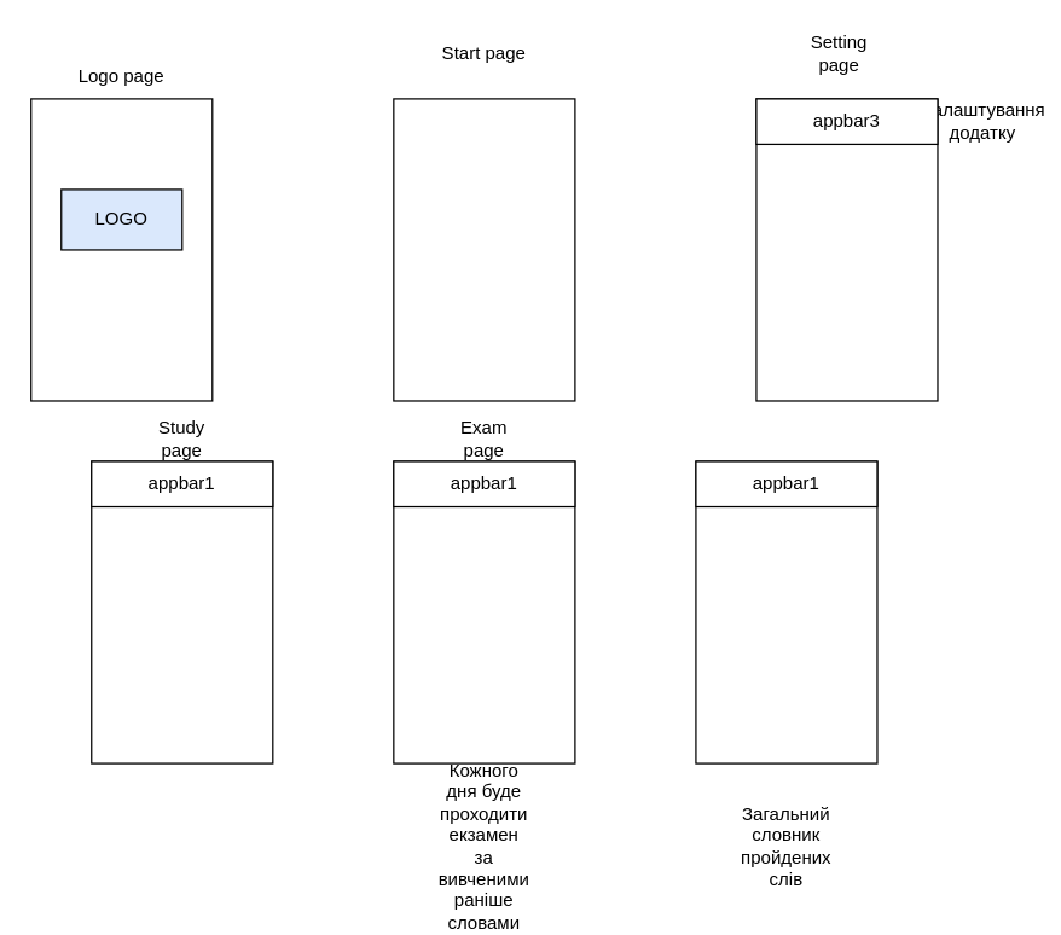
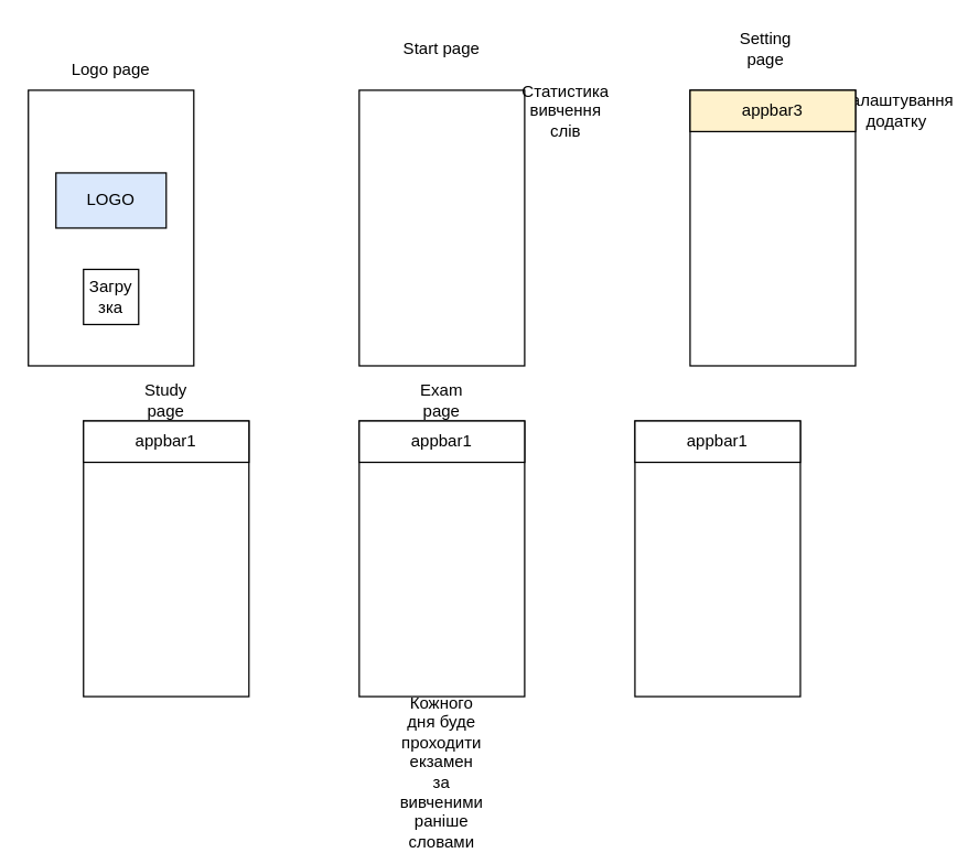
+ <mxCell id="17" value="Статистика&lt;br&gt;вивчення слів" style="text;html=1;strokeColor=none;fillColor=none;align=center;verticalAlign=middle;whiteSpace=wrap;rounded=0;" parent="1" vertex="1"><mxGeometry x="380" y="65" width="60" height="30" as="geometry" /></mxCell>
- <mxCell id="19" value="appbar3" style="rounded=0;whiteSpace=wrap;html=1;" vertex="1" parent="1"><mxGeometry x="500" y="65" width="120" height="30" as="geometry" /></mxCell>
+ <mxCell id="19" value="appbar3" style="rounded=0;whiteSpace=wrap;html=1;fillColor=#fff2cc;" vertex="1" parent="1"><mxGeometry x="500" y="65" width="120" height="30" as="geometry" /></mxCell>
+ <mxCell id="4" value="Загру&lt;br&gt;зка" style="whiteSpace=wrap;html=1;aspect=fixed;" parent="1" vertex="1"><mxGeometry x="60" y="195" width="40" height="40" as="geometry" /></mxCell>
- <mxCell id="16" value="Загальний словник пройдених слів" style="text;html=1;strokeColor=none;fillColor=none;align=center;verticalAlign=middle;whiteSpace=wrap;rounded=0;" parent="1" vertex="1"><mxGeometry x="490" y="545" width="60" height="30" as="geometry" /></mxCell>
